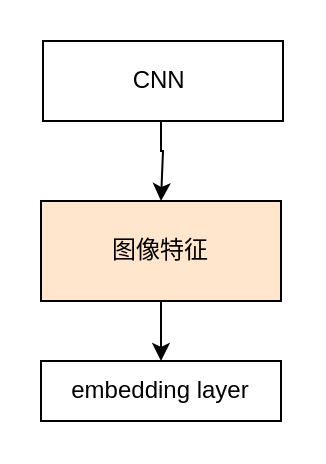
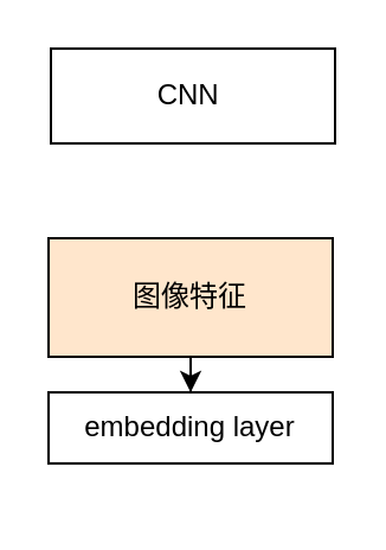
- <mxCell id="2" style="edgeStyle=orthogonalEdgeStyle;rounded=0;orthogonalLoop=1;jettySize=auto;html=1;entryX=0.5;entryY=0;entryDx=0;entryDy=0;" edge="1" parent="1" source="3" target="5"><mxGeometry relative="1" as="geometry"><mxPoint x="80" y="90" as="targetPoint" /><Array as="points"><mxPoint x="80" y="75" /><mxPoint x="81" y="75" /></Array></mxGeometry></mxCell>
- <mxCell id="6" value="embedding layer" style="rounded=0;whiteSpace=wrap;html=1;" vertex="1" parent="1"><mxGeometry x="20" y="180" width="120" height="30" as="geometry" /></mxCell>
+ <mxCell id="6" value="embedding layer" style="rounded=0;whiteSpace=wrap;html=1;" vertex="1" parent="1"><mxGeometry x="20" y="165" width="120" height="30" as="geometry" /></mxCell>
